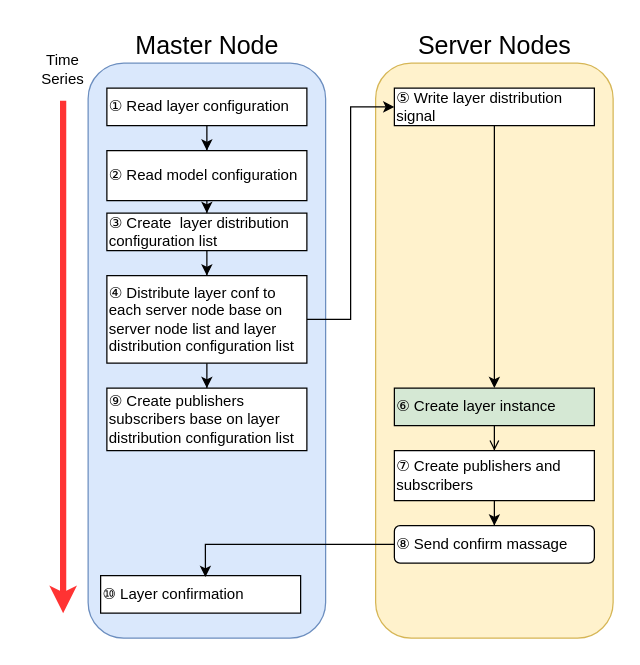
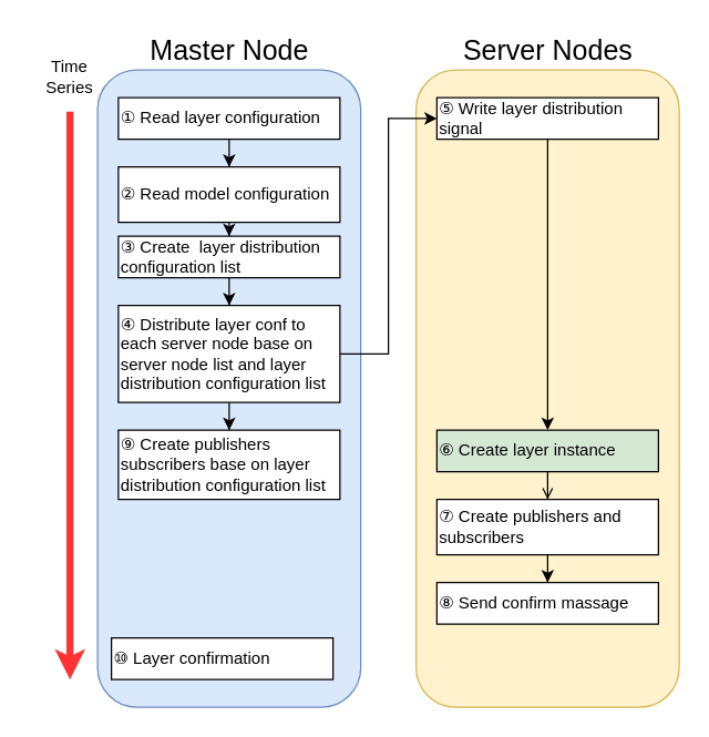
- <mxCell id="22" style="edgeStyle=orthogonalEdgeStyle;rounded=0;orthogonalLoop=1;jettySize=auto;html=1;entryX=0.524;entryY=0.038;entryDx=0;entryDy=0;entryPerimeter=0;" parent="1" source="23" target="8" edge="1"><mxGeometry relative="1" as="geometry" /></mxCell>
- <mxCell id="23" value="&lt;font style=&quot;font-size: 12px;&quot;&gt;⑧&amp;nbsp;Send confirm massage&lt;/font&gt;" style="whiteSpace=wrap;html=1;align=left;rounded=1;" parent="1" vertex="1"><mxGeometry x="315" y="420" width="160" height="30" as="geometry" /></mxCell>
+ <mxCell id="23" value="&lt;font style=&quot;font-size: 12px;&quot;&gt;⑧&amp;nbsp;Send confirm massage&lt;/font&gt;" style="rounded=0;whiteSpace=wrap;html=1;align=left;" parent="1" vertex="1"><mxGeometry x="315" y="420" width="160" height="30" as="geometry" /></mxCell>
